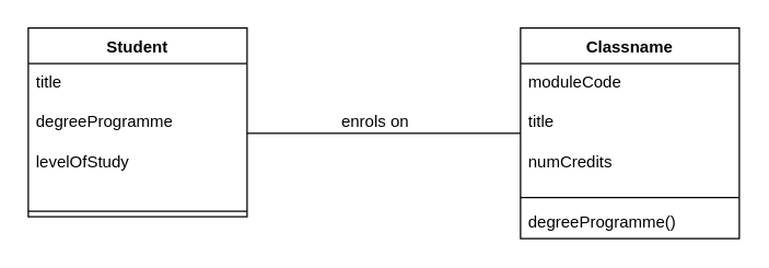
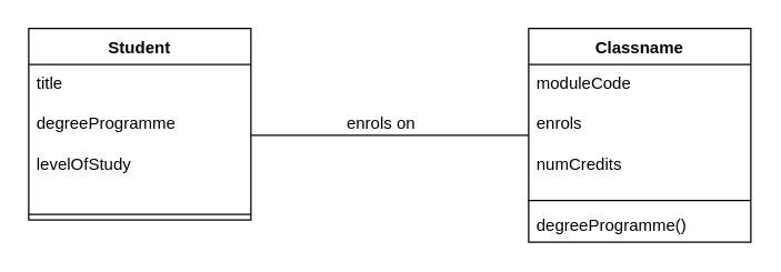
- <mxCell id="6" value="&lt;div&gt;moduleCode&lt;/div&gt;&lt;div&gt;&lt;br&gt;&lt;/div&gt;&lt;div&gt;title&lt;/div&gt;&lt;div&gt;&lt;br&gt;&lt;/div&gt;&lt;div&gt;numCredits&lt;br&gt;&lt;/div&gt;" style="text;strokeColor=none;fillColor=none;align=left;verticalAlign=top;spacingLeft=4;spacingRight=4;overflow=hidden;rotatable=0;points=[[0,0.5],[1,0.5]];portConstraint=eastwest;whiteSpace=wrap;html=1;" vertex="1" parent="5"><mxGeometry y="26" width="160" height="94" as="geometry" /></mxCell>
+ <mxCell id="6" value="&lt;div&gt;moduleCode&lt;/div&gt;&lt;div&gt;&lt;br&gt;&lt;/div&gt;&lt;div&gt;enrols&lt;/div&gt;&lt;div&gt;&lt;br&gt;&lt;/div&gt;&lt;div&gt;numCredits&lt;br&gt;&lt;/div&gt;" style="text;strokeColor=none;fillColor=none;align=left;verticalAlign=top;spacingLeft=4;spacingRight=4;overflow=hidden;rotatable=0;points=[[0,0.5],[1,0.5]];portConstraint=eastwest;whiteSpace=wrap;html=1;" vertex="1" parent="5"><mxGeometry y="26" width="160" height="94" as="geometry" /></mxCell>
